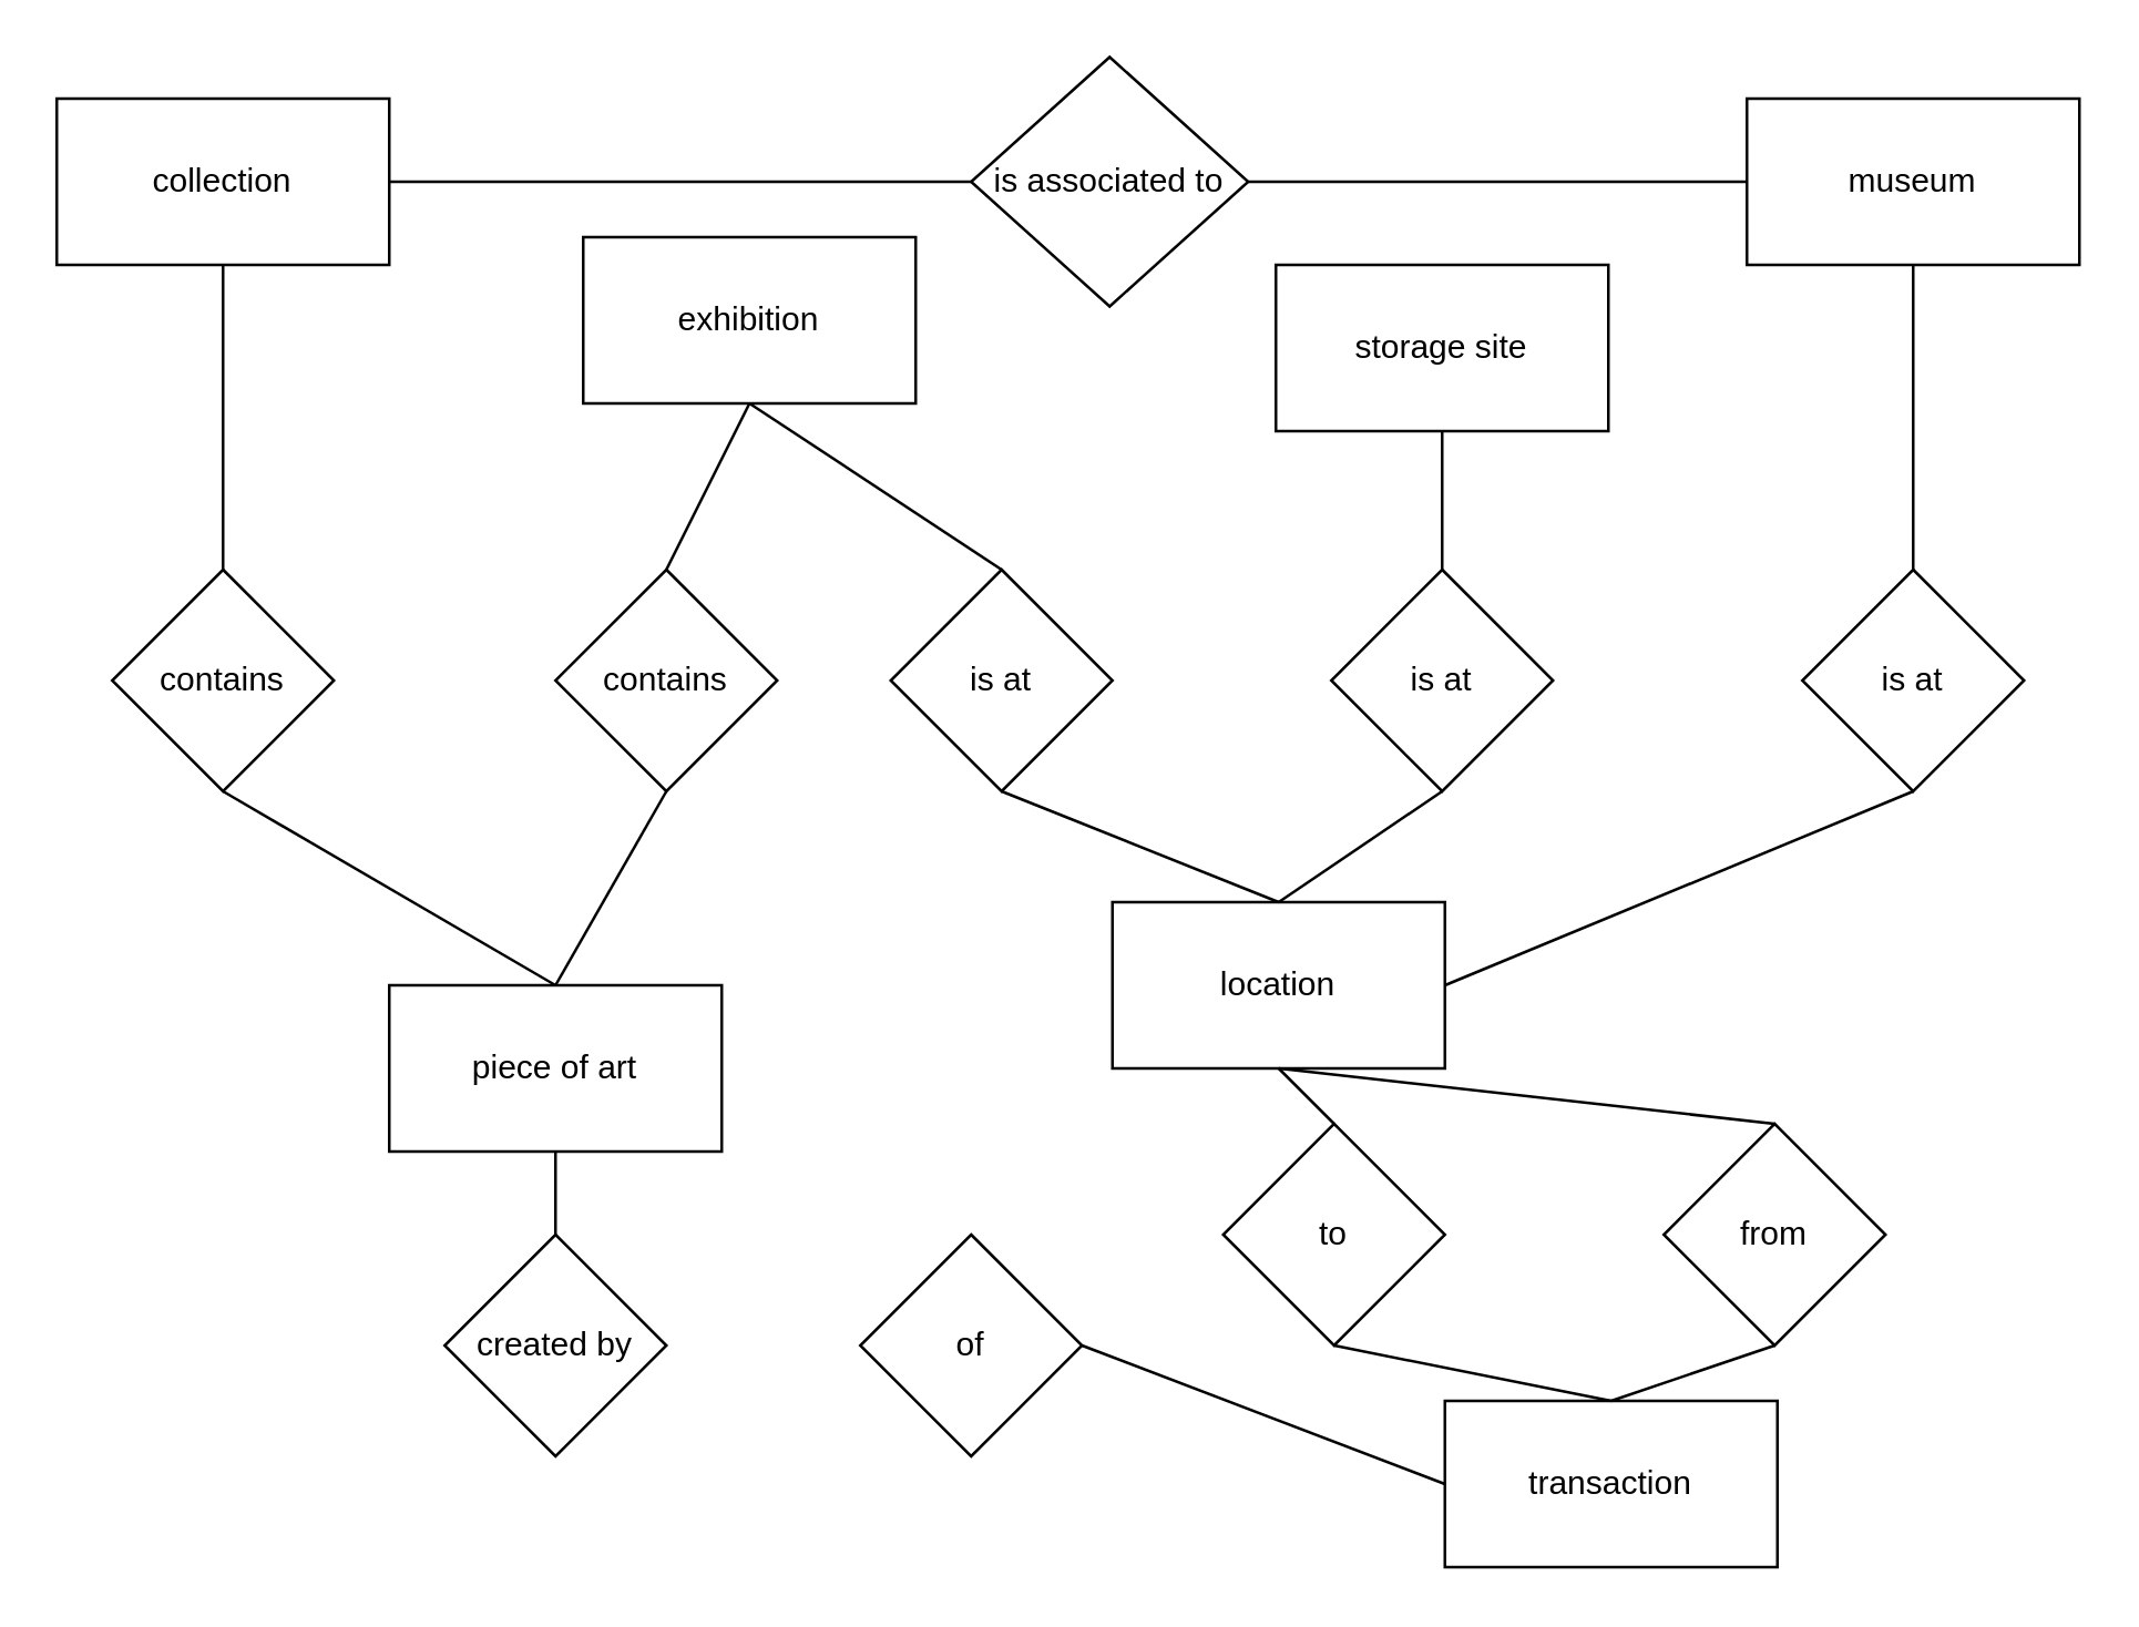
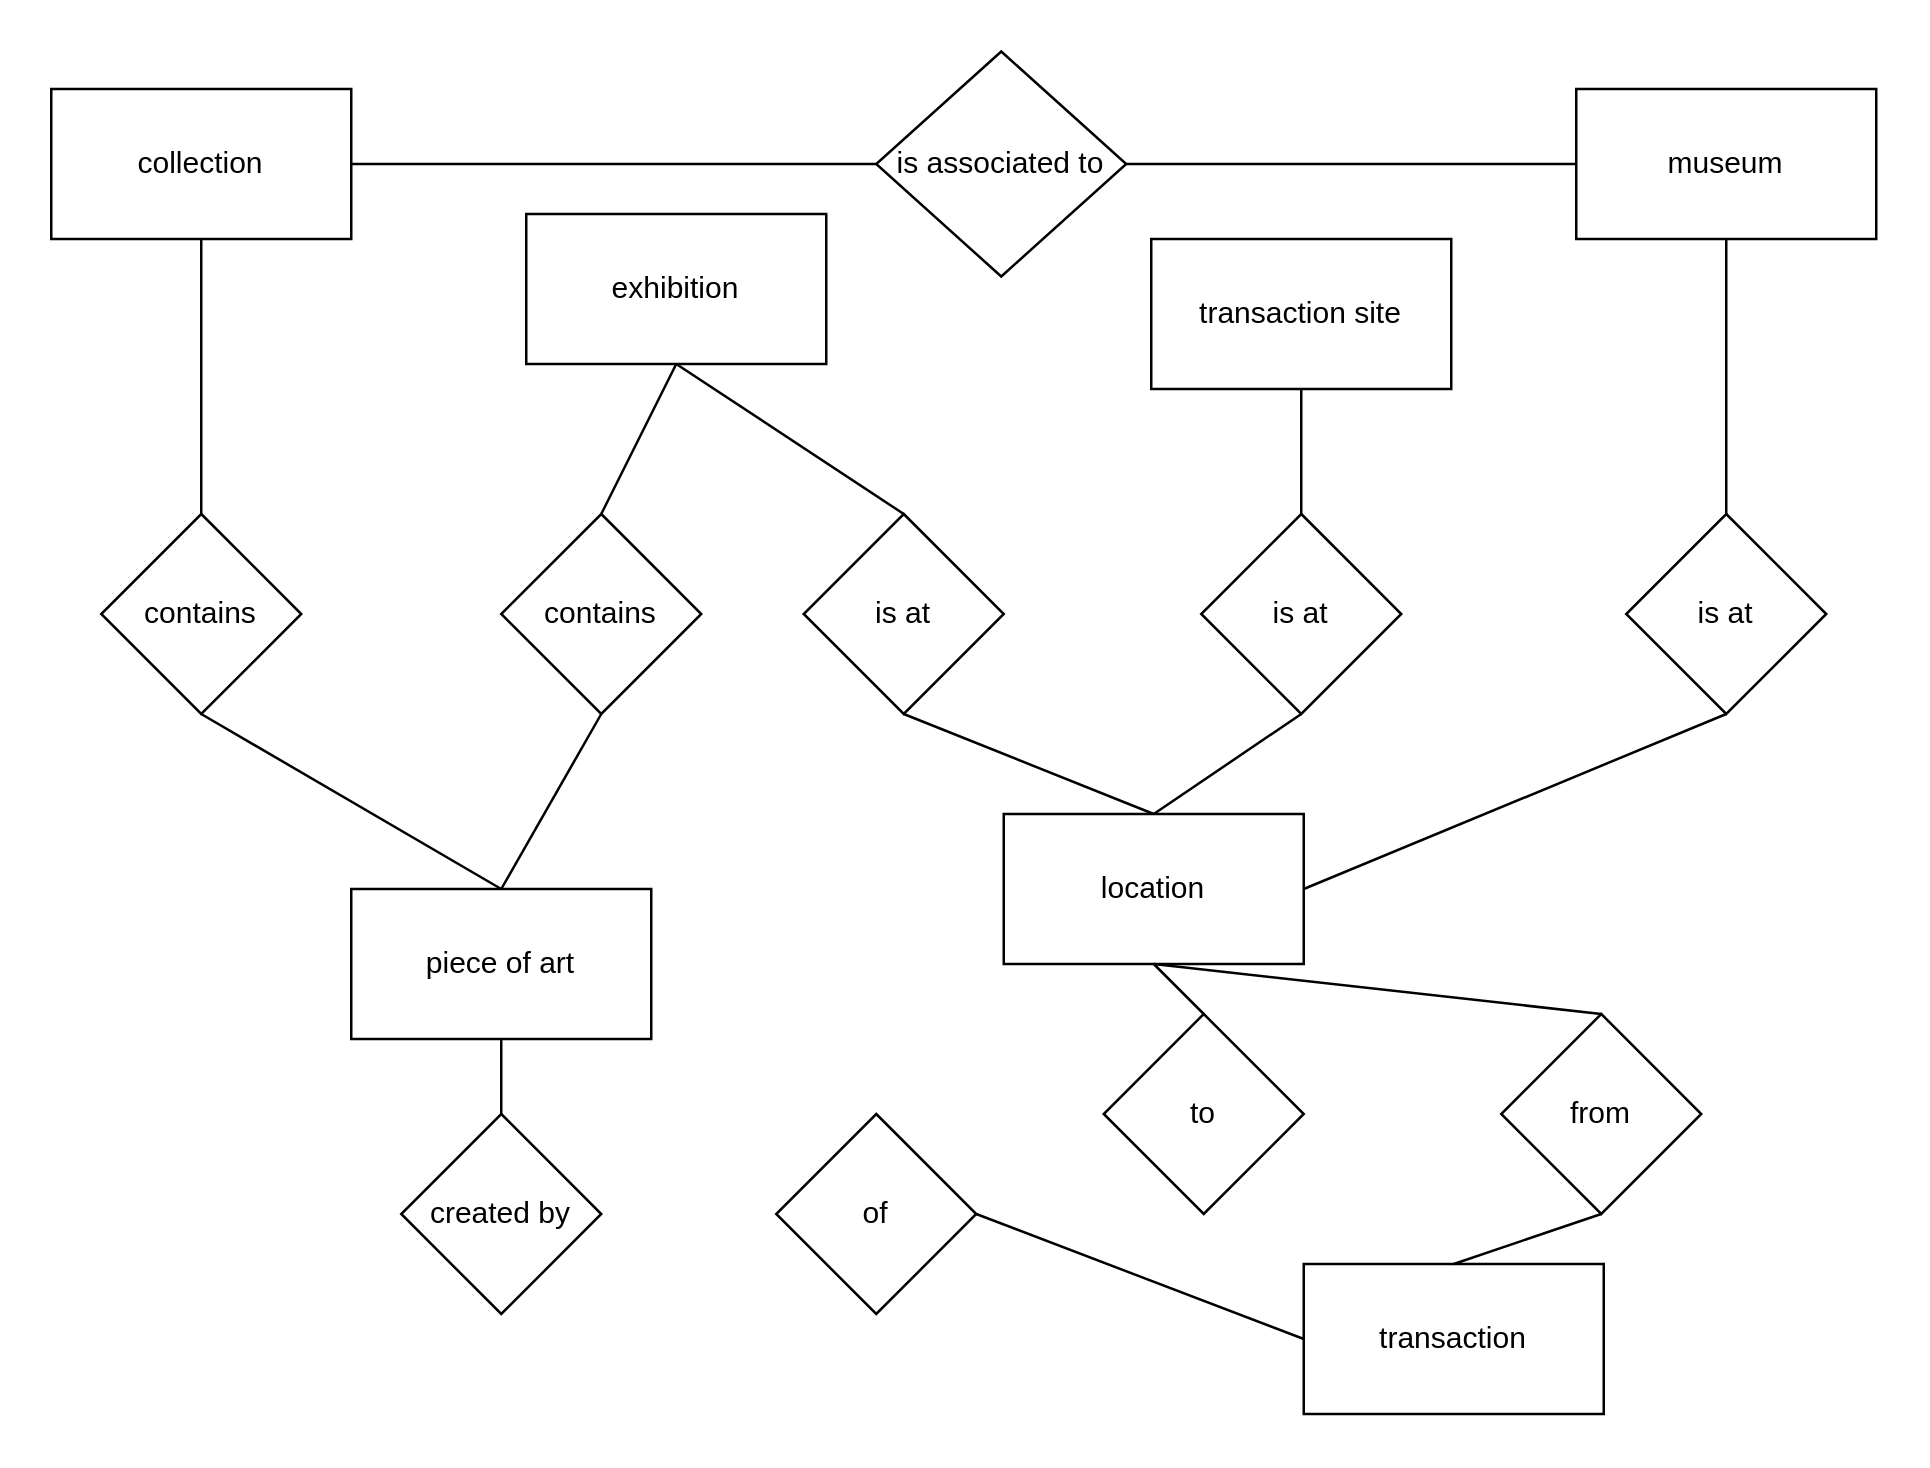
- <mxCell id="6" value="storage site" style="rounded=0;whiteSpace=wrap;html=1;" vertex="1" parent="1"><mxGeometry x="460" y="95" width="120" height="60" as="geometry" /></mxCell>
+ <mxCell id="6" value="transaction site" style="rounded=0;whiteSpace=wrap;html=1;" vertex="1" parent="1"><mxGeometry x="460" y="95" width="120" height="60" as="geometry" /></mxCell>
- <mxCell id="22" value="" style="endArrow=none;html=1;rounded=0;entryX=0.5;entryY=0;entryDx=0;entryDy=0;exitX=0.5;exitY=1;exitDx=0;exitDy=0;" edge="1" parent="1" source="11" target="3"><mxGeometry width="50" height="50" relative="1" as="geometry"><mxPoint x="390" y="425" as="sourcePoint" /><mxPoint x="440" y="275" as="targetPoint" /></mxGeometry></mxCell>
